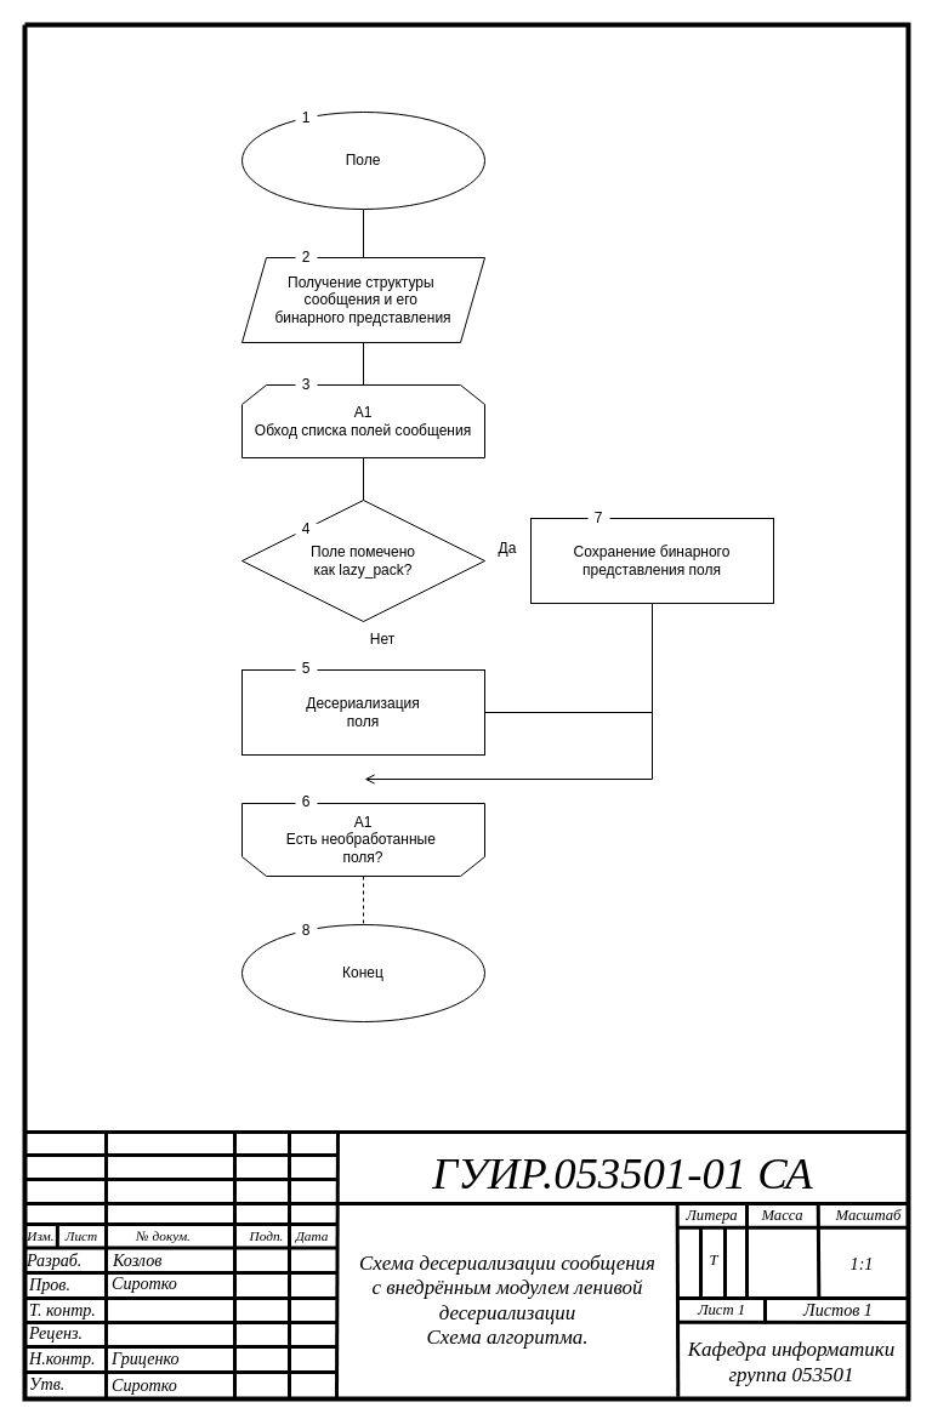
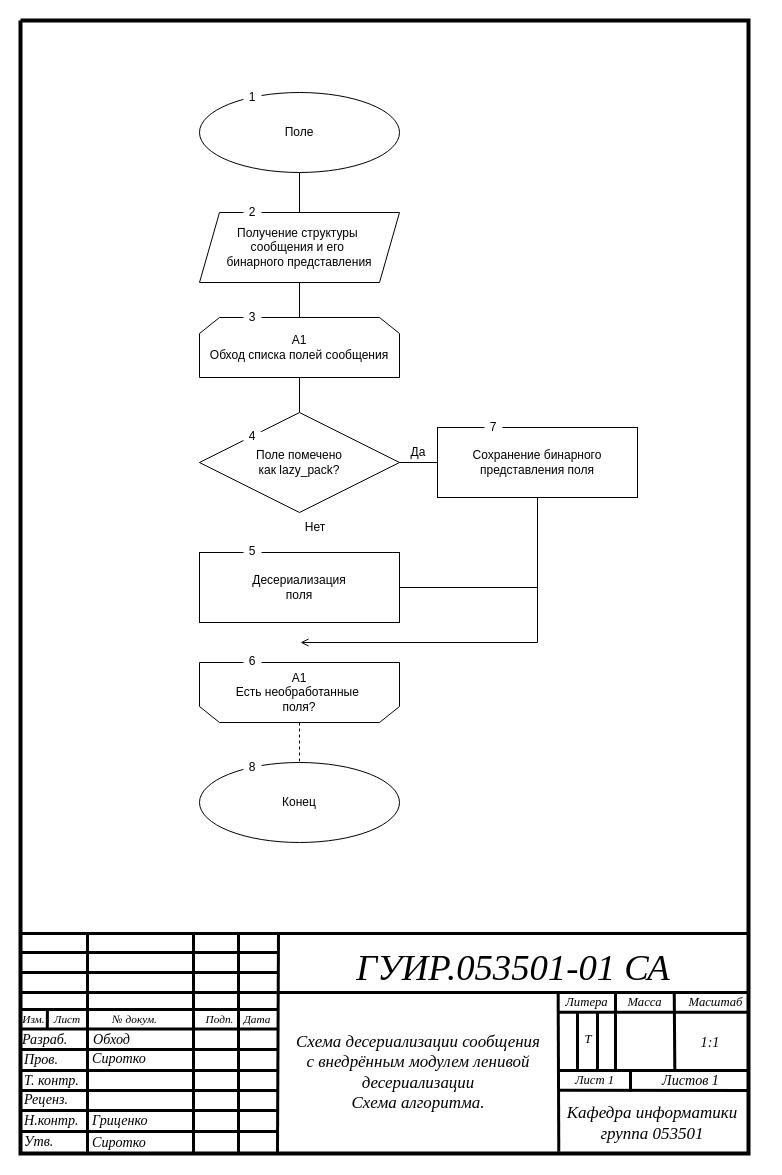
+ <mxCell id="74" value="" style="edgeStyle=orthogonalEdgeStyle;rounded=0;orthogonalLoop=1;jettySize=auto;html=1;endArrow=none;endFill=0;" parent="1" source="75" target="83" edge="1"><mxGeometry relative="1" as="geometry" /></mxCell>
- <mxCell id="38" value="&lt;div style=&quot;&quot;&gt;&lt;p style=&quot;margin: 0px; text-indent: 0px; direction: ltr;&quot;&gt;&lt;span style=&quot;font-size: 14.11px;&quot;&gt;&lt;i&gt;Козлов&lt;/i&gt;&lt;/span&gt;&lt;/p&gt;&lt;/div&gt;" style="verticalAlign=middle;align=left;vsdxID=72;fillColor=none;gradientColor=none;shape=stencil(nZBLDoAgDERP0z3SIyjew0SURgSD+Lu9kMZoXLhwN9O+tukAlrNpJg1SzDH4QW/URgNYgZTkjA4UkwJUgGXng+6DX1zLfmoymdXo17xh5zmRJ6Q42BWCfc2oJfdAr+Yv+AP9Cb7OJ3H/2JG1HNGz/84klThPVCc=);strokeColor=none;points=[];labelBackgroundColor=none;rounded=0;html=1;whiteSpace=wrap;fontFamily=GOST type B;spacingLeft=1;" parent="1" vertex="1"><mxGeometry x="90" y="1029" width="109" height="20" as="geometry" /></mxCell>
+ <mxCell id="38" value="&lt;div style=&quot;&quot;&gt;&lt;p style=&quot;margin: 0px; text-indent: 0px; direction: ltr;&quot;&gt;&lt;span style=&quot;font-size: 14.11px;&quot;&gt;&lt;i&gt;Обход&lt;/i&gt;&lt;/span&gt;&lt;/p&gt;&lt;/div&gt;" style="verticalAlign=middle;align=left;vsdxID=72;fillColor=none;gradientColor=none;shape=stencil(nZBLDoAgDERP0z3SIyjew0SURgSD+Lu9kMZoXLhwN9O+tukAlrNpJg1SzDH4QW/URgNYgZTkjA4UkwJUgGXng+6DX1zLfmoymdXo17xh5zmRJ6Q42BWCfc2oJfdAr+Yv+AP9Cb7OJ3H/2JG1HNGz/84klThPVCc=);strokeColor=none;points=[];labelBackgroundColor=none;rounded=0;html=1;whiteSpace=wrap;fontFamily=GOST type B;spacingLeft=1;" parent="1" vertex="1"><mxGeometry x="90" y="1029" width="109" height="20" as="geometry" /></mxCell>
